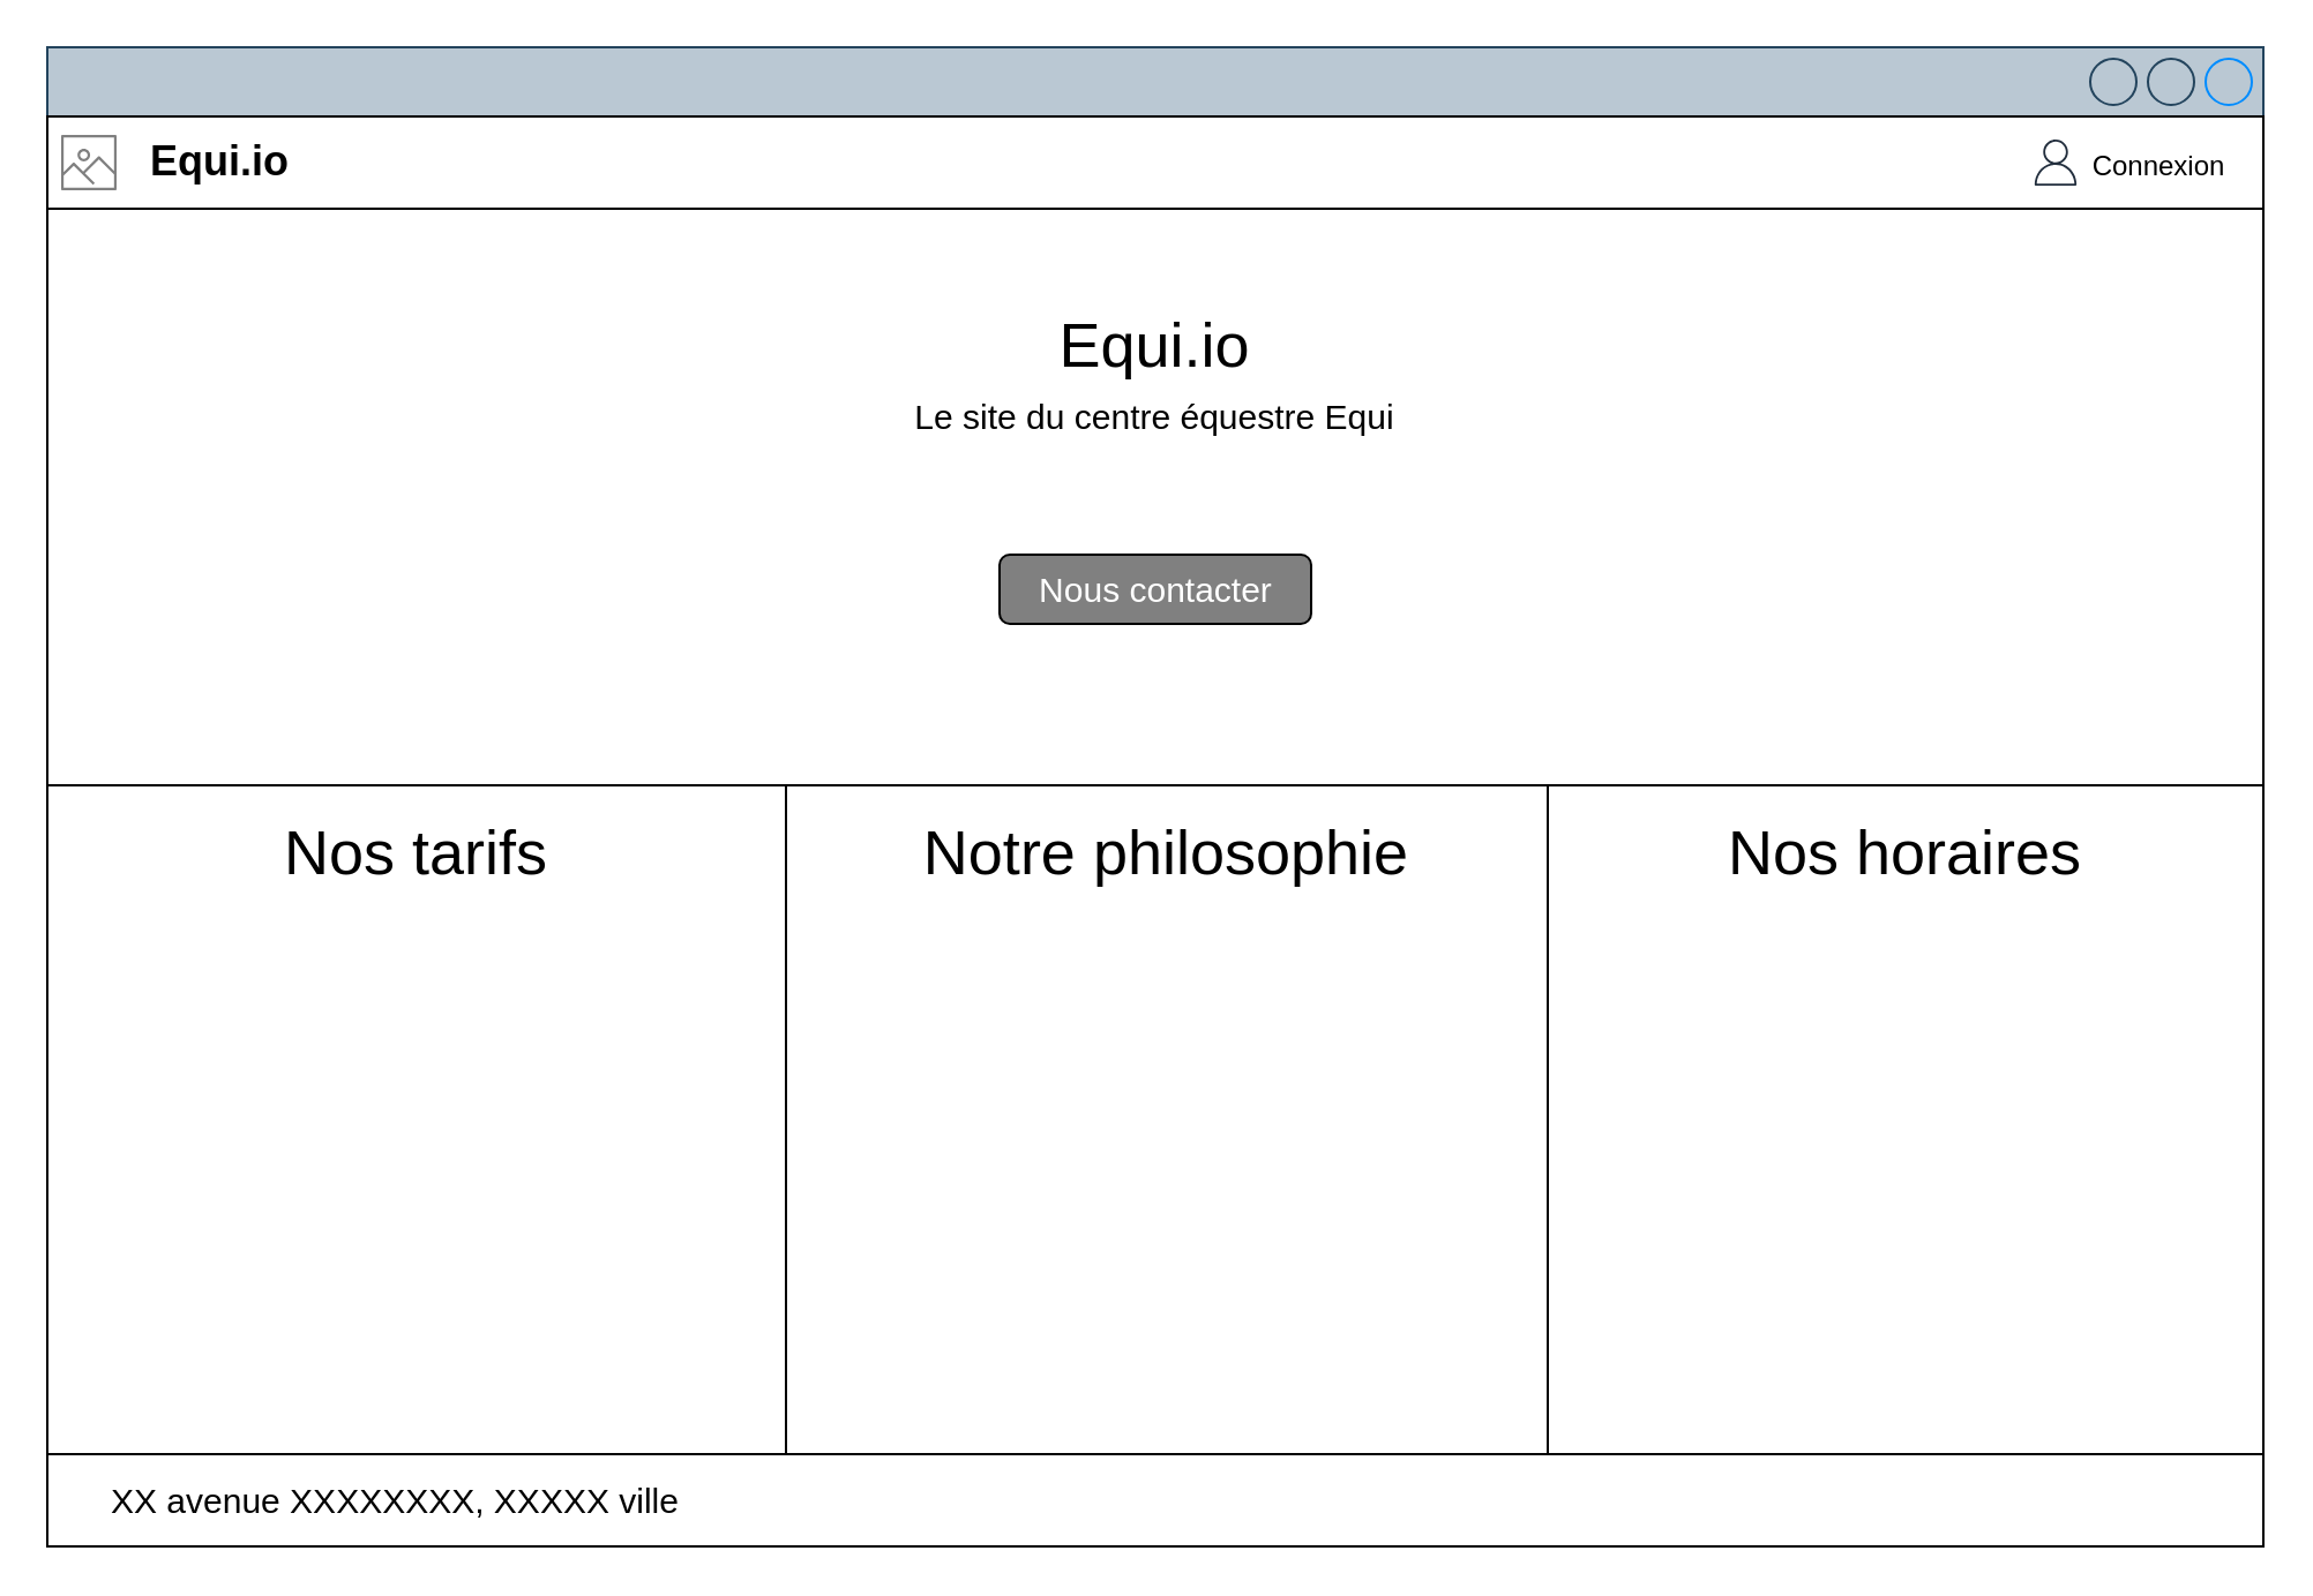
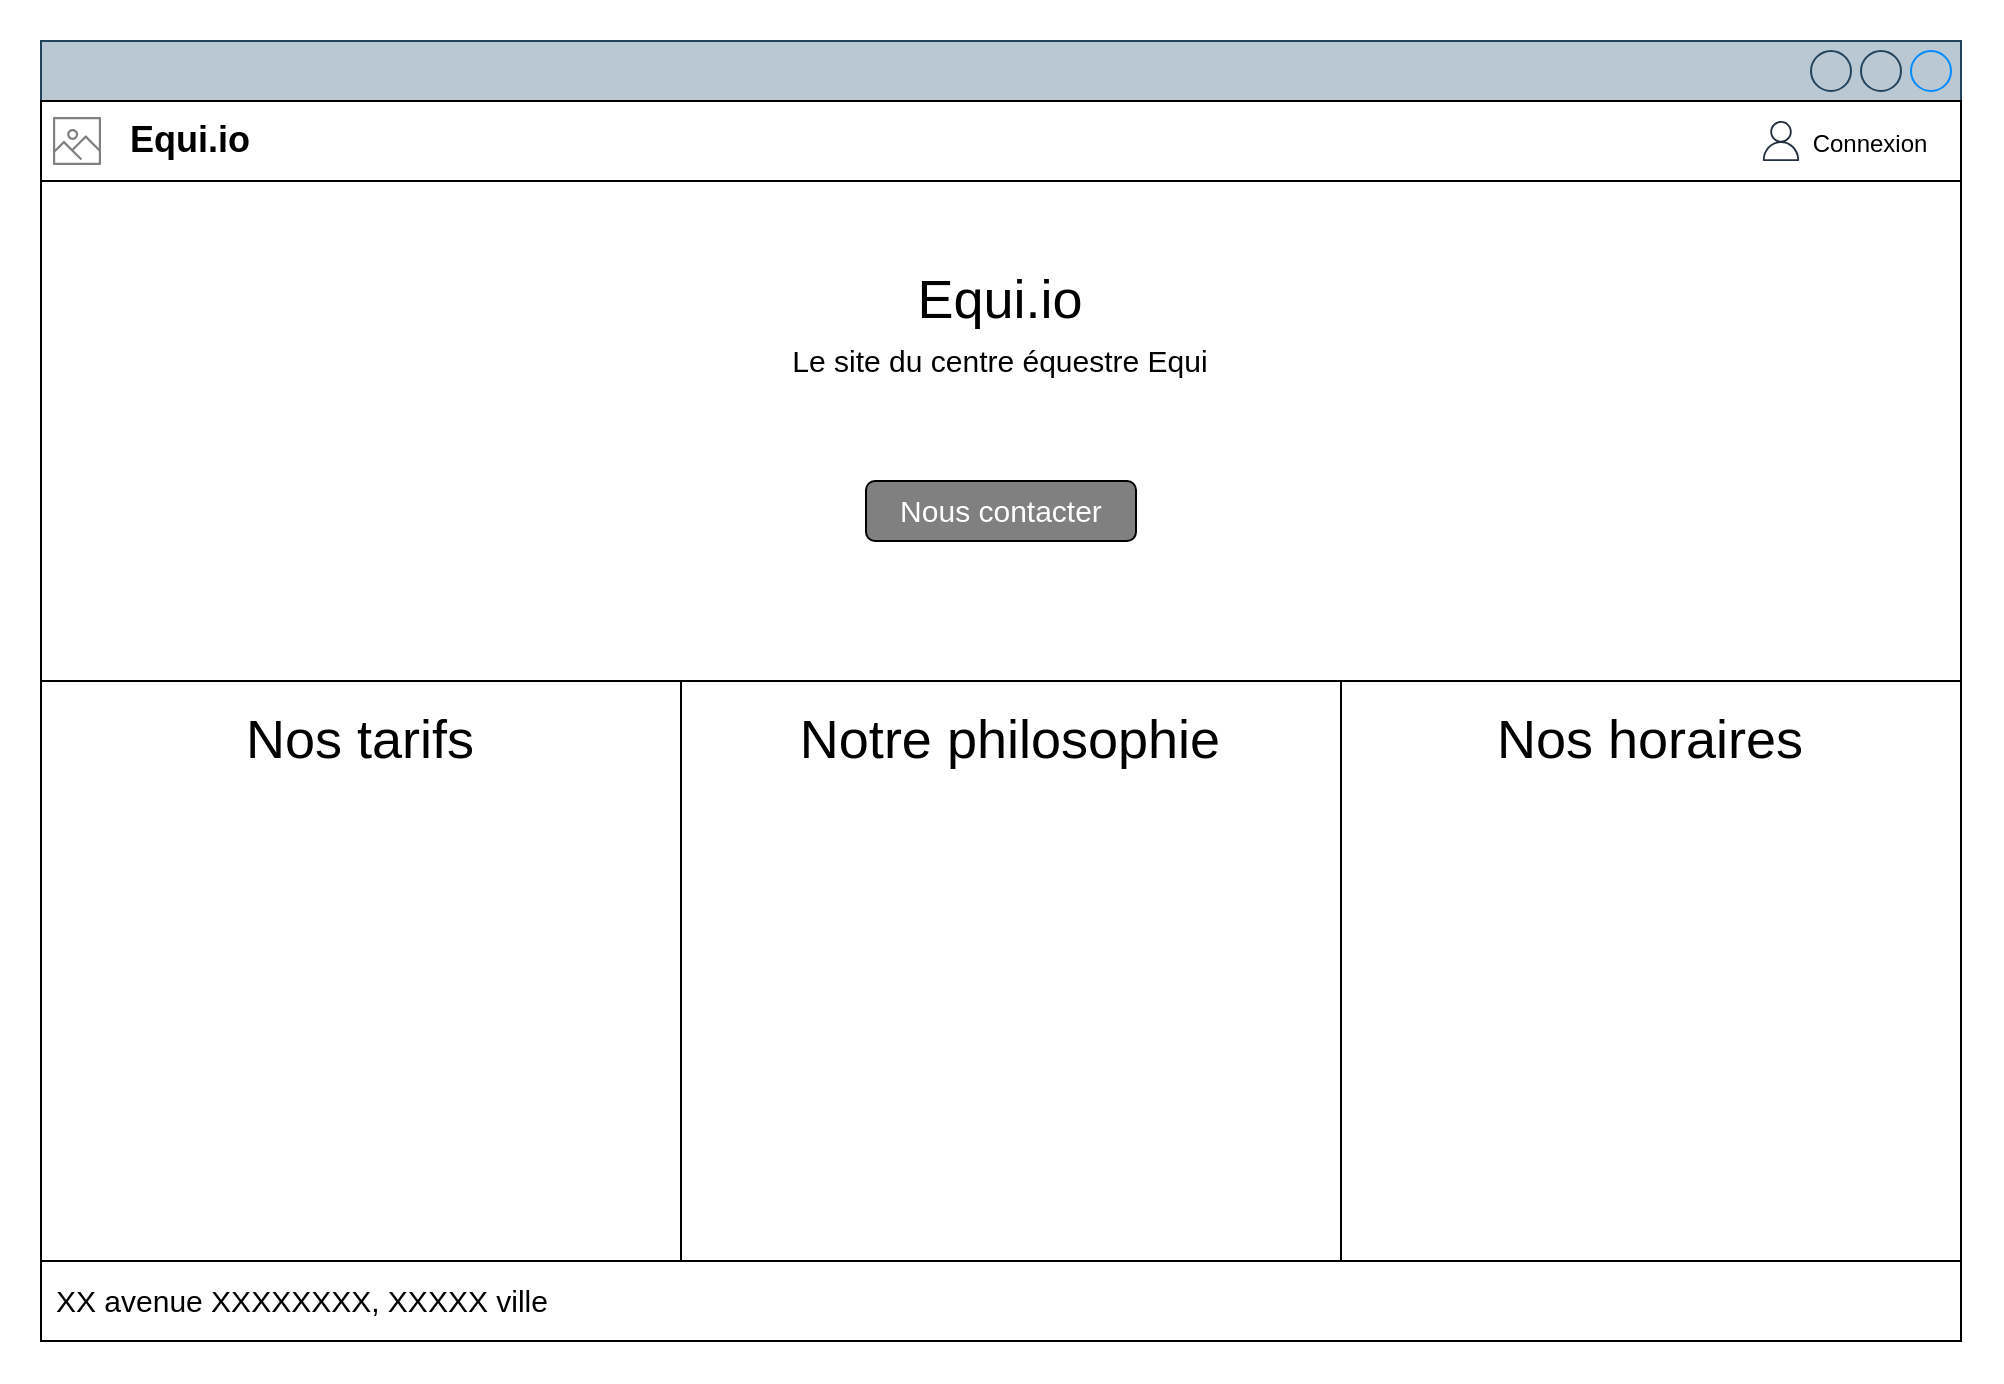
- <mxCell id="20" value="XX avenue XXXXXXXX, XXXXX ville" style="text;html=1;strokeColor=none;fillColor=none;align=left;verticalAlign=middle;whiteSpace=wrap;rounded=0;fontSize=15;" parent="1" vertex="1"><mxGeometry x="46" y="640" width="274" height="20" as="geometry" /></mxCell>
+ <mxCell id="20" value="XX avenue XXXXXXXX, XXXXX ville" style="text;html=1;strokeColor=none;fillColor=none;align=left;verticalAlign=middle;whiteSpace=wrap;rounded=0;fontSize=15;" parent="1" vertex="1"><mxGeometry x="26" y="640" width="274" height="20" as="geometry" /></mxCell>
